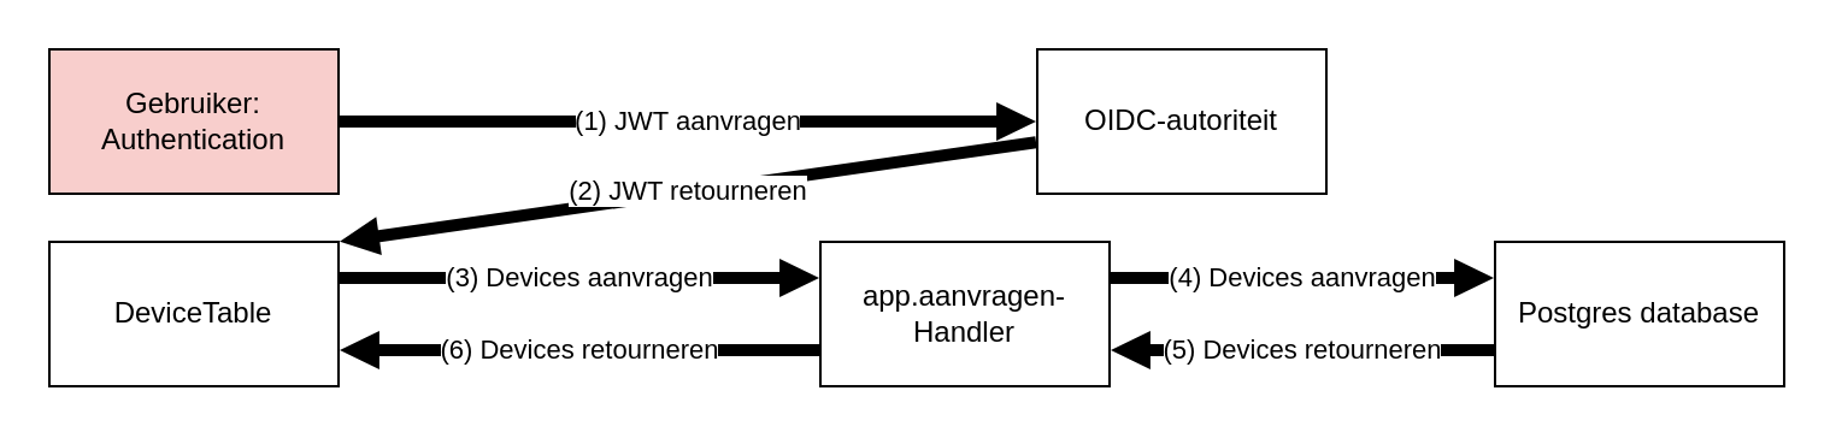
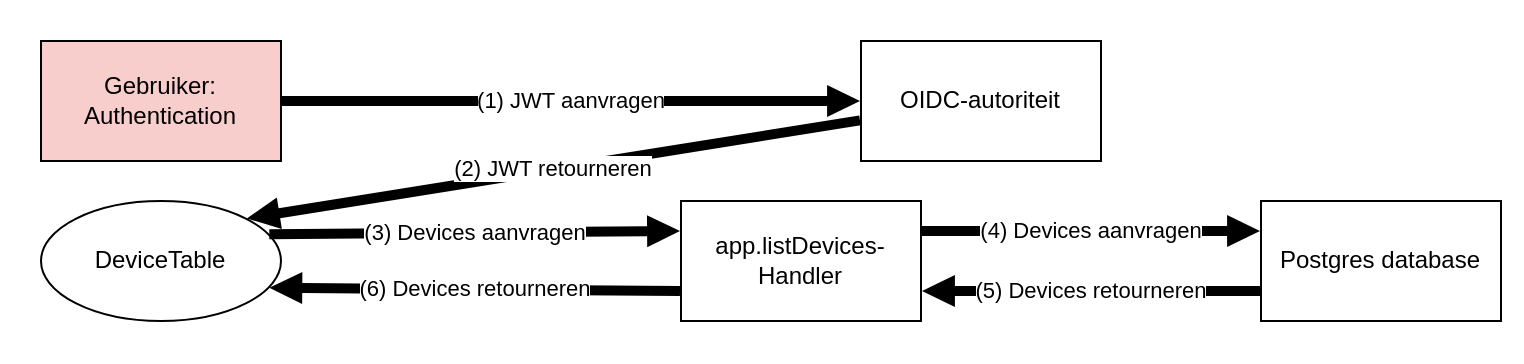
- <mxCell id="6" value="DeviceTable" style="rounded=0;whiteSpace=wrap;html=1;" vertex="1" parent="1"><mxGeometry x="20" y="100" width="120" height="60" as="geometry" /></mxCell>
+ <mxCell id="6" value="DeviceTable" style="ellipse;whiteSpace=wrap;html=1;" vertex="1" parent="1"><mxGeometry x="20" y="100" width="120" height="60" as="geometry" /></mxCell>
- <mxCell id="5" value="app.aanvragen-Handler" style="rounded=0;whiteSpace=wrap;html=1;" vertex="1" parent="1"><mxGeometry x="340" y="100" width="120" height="60" as="geometry" /></mxCell>
+ <mxCell id="5" value="app.listDevices-Handler" style="rounded=0;whiteSpace=wrap;html=1;" vertex="1" parent="1"><mxGeometry x="340" y="100" width="120" height="60" as="geometry" /></mxCell>
- <mxCell id="10" value="Postgres database" style="rounded=0;whiteSpace=wrap;html=1;" vertex="1" parent="1"><mxGeometry x="620" y="100" width="120" height="60" as="geometry" /></mxCell>
+ <mxCell id="10" value="Postgres database" style="rounded=0;whiteSpace=wrap;html=1;" vertex="1" parent="1"><mxGeometry x="630" y="100" width="120" height="60" as="geometry" /></mxCell>
